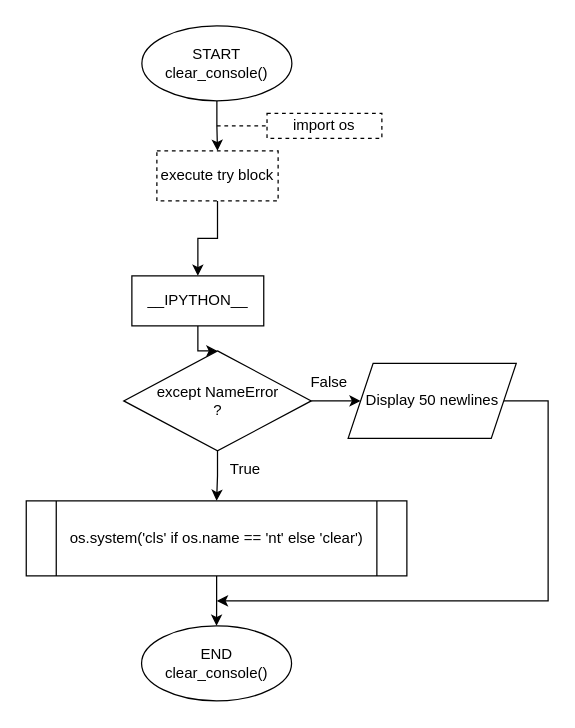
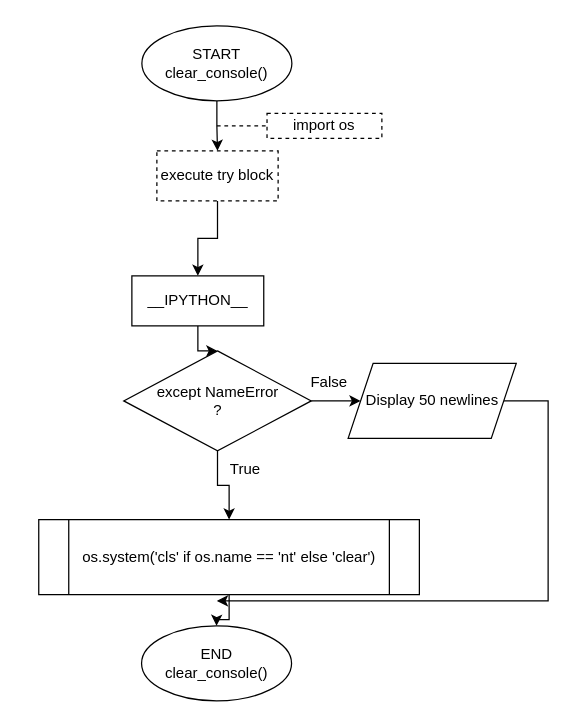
- <mxCell id="14" value="os.system('cls' if os.name == 'nt' else 'clear')" style="shape=process;whiteSpace=wrap;html=1;backgroundOutline=1;size=0.08;" vertex="1" parent="1"><mxGeometry x="20.5" y="400" width="304.5" height="60" as="geometry" /></mxCell>
+ <mxCell id="14" value="os.system('cls' if os.name == 'nt' else 'clear')" style="shape=process;whiteSpace=wrap;html=1;backgroundOutline=1;size=0.08;" vertex="1" parent="1"><mxGeometry x="30.5" y="415" width="304.5" height="60" as="geometry" /></mxCell>
